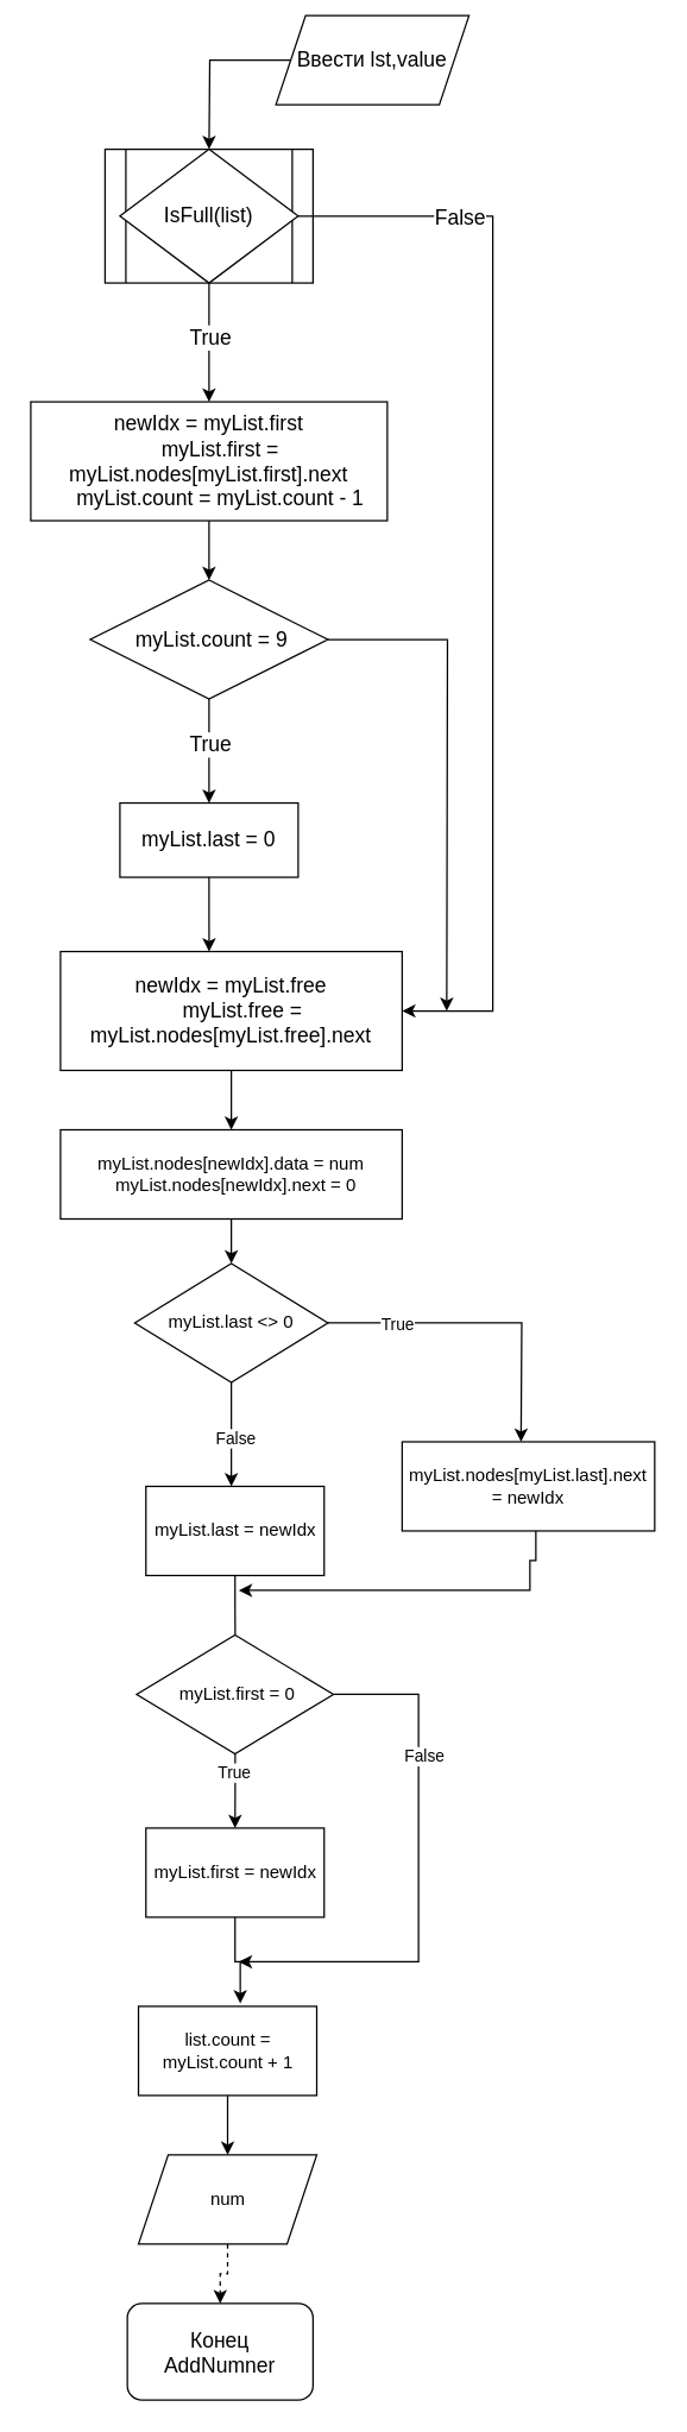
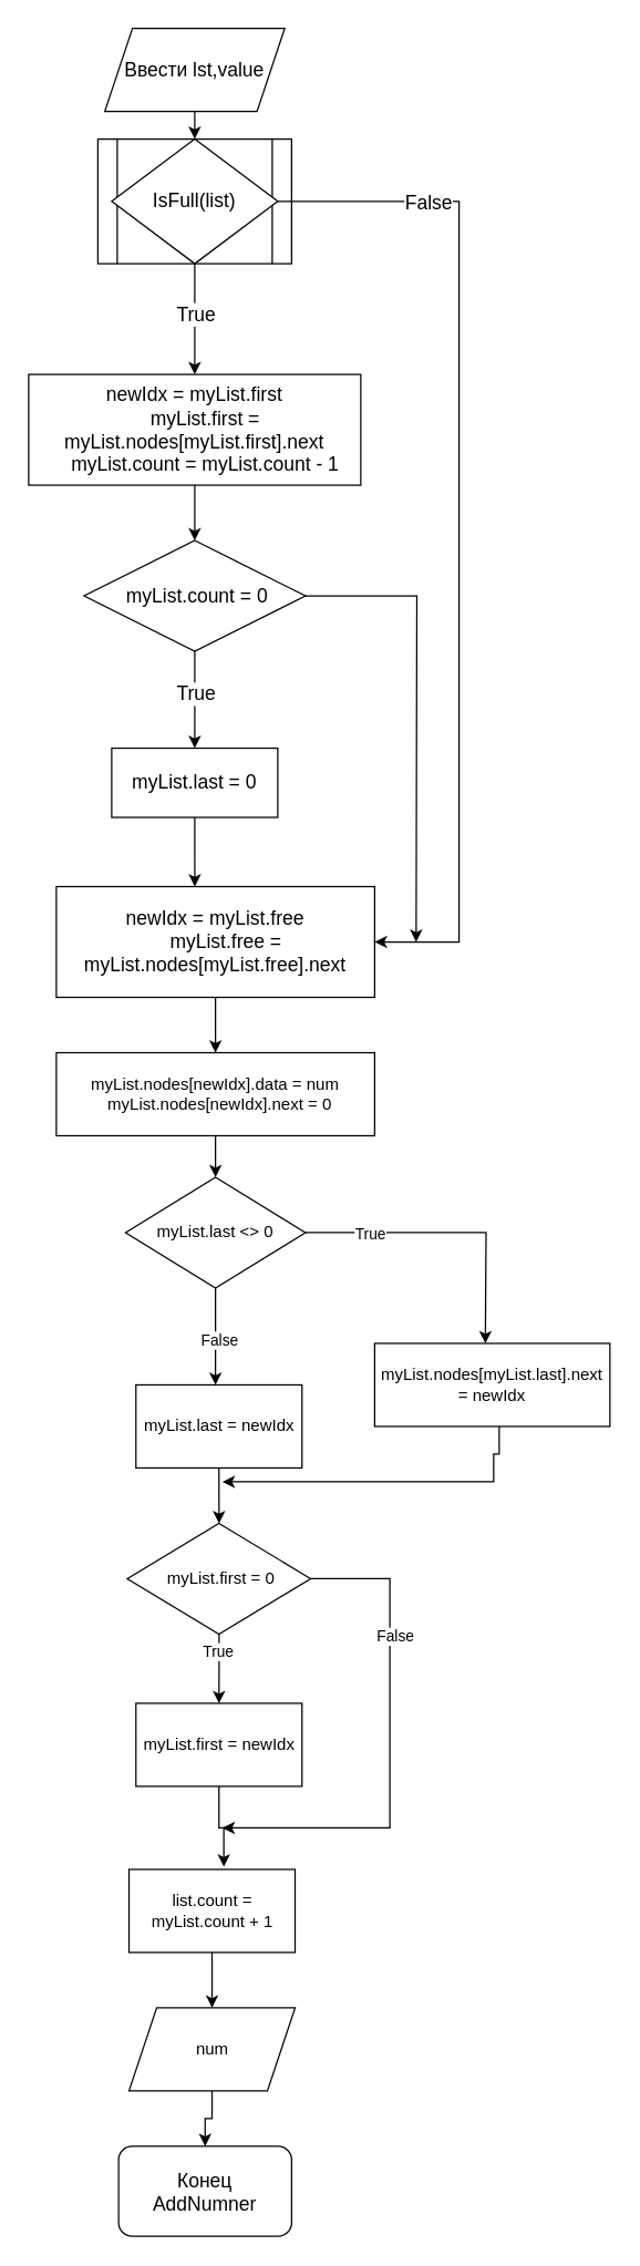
- <mxCell id="3" value="Ввести lst,value" style="shape=parallelogram;perimeter=parallelogramPerimeter;whiteSpace=wrap;html=1;fixedSize=1;fontSize=14;" vertex="1" parent="1"><mxGeometry x="185" y="10" width="130" height="60" as="geometry" /></mxCell>
+ <mxCell id="3" value="Ввести lst,value" style="shape=parallelogram;perimeter=parallelogramPerimeter;whiteSpace=wrap;html=1;fixedSize=1;fontSize=14;" vertex="1" parent="1"><mxGeometry x="75" y="20" width="130" height="60" as="geometry" /></mxCell>
- <mxCell id="18" value="&amp;nbsp;myList.count = 9" style="rhombus;whiteSpace=wrap;html=1;fontSize=14;" vertex="1" parent="1"><mxGeometry x="60" y="390" width="160" height="80" as="geometry" /></mxCell>
+ <mxCell id="18" value="&amp;nbsp;myList.count = 0" style="rhombus;whiteSpace=wrap;html=1;fontSize=14;" vertex="1" parent="1"><mxGeometry x="60" y="390" width="160" height="80" as="geometry" /></mxCell>
- <mxCell id="28" style="edgeStyle=orthogonalEdgeStyle;rounded=0;orthogonalLoop=1;jettySize=auto;html=1;endArrow=none;" edge="1" parent="1" source="29" target="36"><mxGeometry relative="1" as="geometry"><mxPoint x="157.5" y="1120" as="targetPoint" /></mxGeometry></mxCell>
+ <mxCell id="28" style="edgeStyle=orthogonalEdgeStyle;rounded=0;orthogonalLoop=1;jettySize=auto;html=1;" edge="1" parent="1" source="29" target="36"><mxGeometry relative="1" as="geometry"><mxPoint x="157.5" y="1120" as="targetPoint" /></mxGeometry></mxCell>
- <mxCell id="41" style="edgeStyle=orthogonalEdgeStyle;rounded=0;orthogonalLoop=1;jettySize=auto;html=1;entryX=0.5;entryY=0;entryDx=0;entryDy=0;dashed=1;" edge="1" parent="1" source="42" target="12"><mxGeometry relative="1" as="geometry" /></mxCell>
+ <mxCell id="41" style="edgeStyle=orthogonalEdgeStyle;rounded=0;orthogonalLoop=1;jettySize=auto;html=1;entryX=0.5;entryY=0;entryDx=0;entryDy=0;" edge="1" parent="1" source="42" target="12"><mxGeometry relative="1" as="geometry" /></mxCell>
